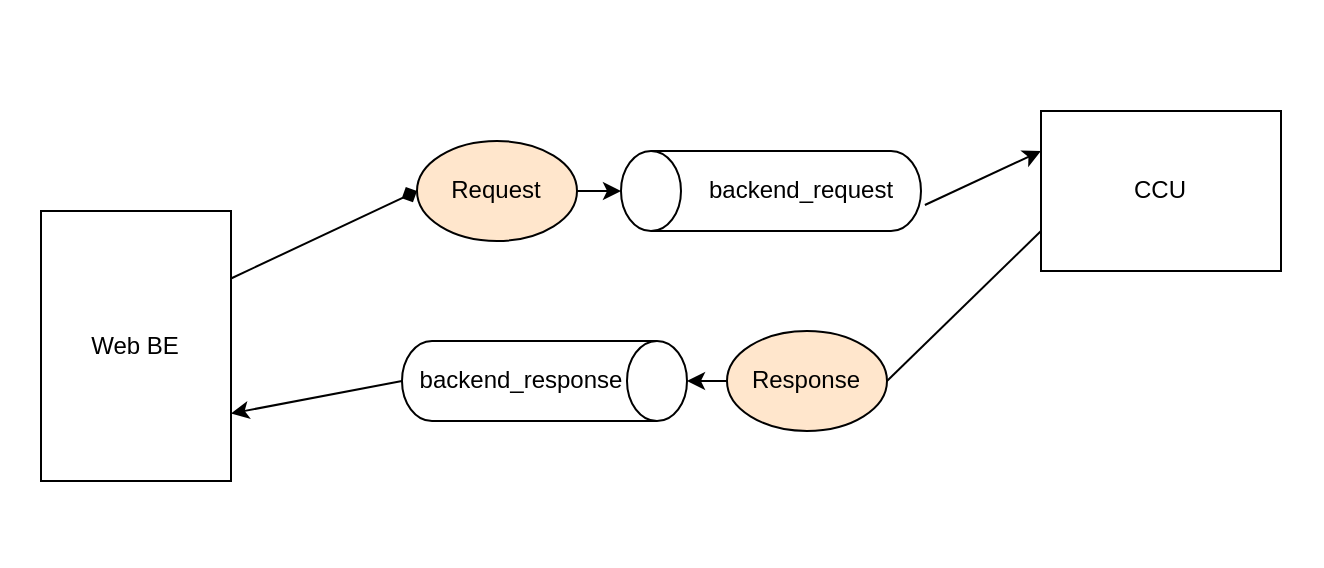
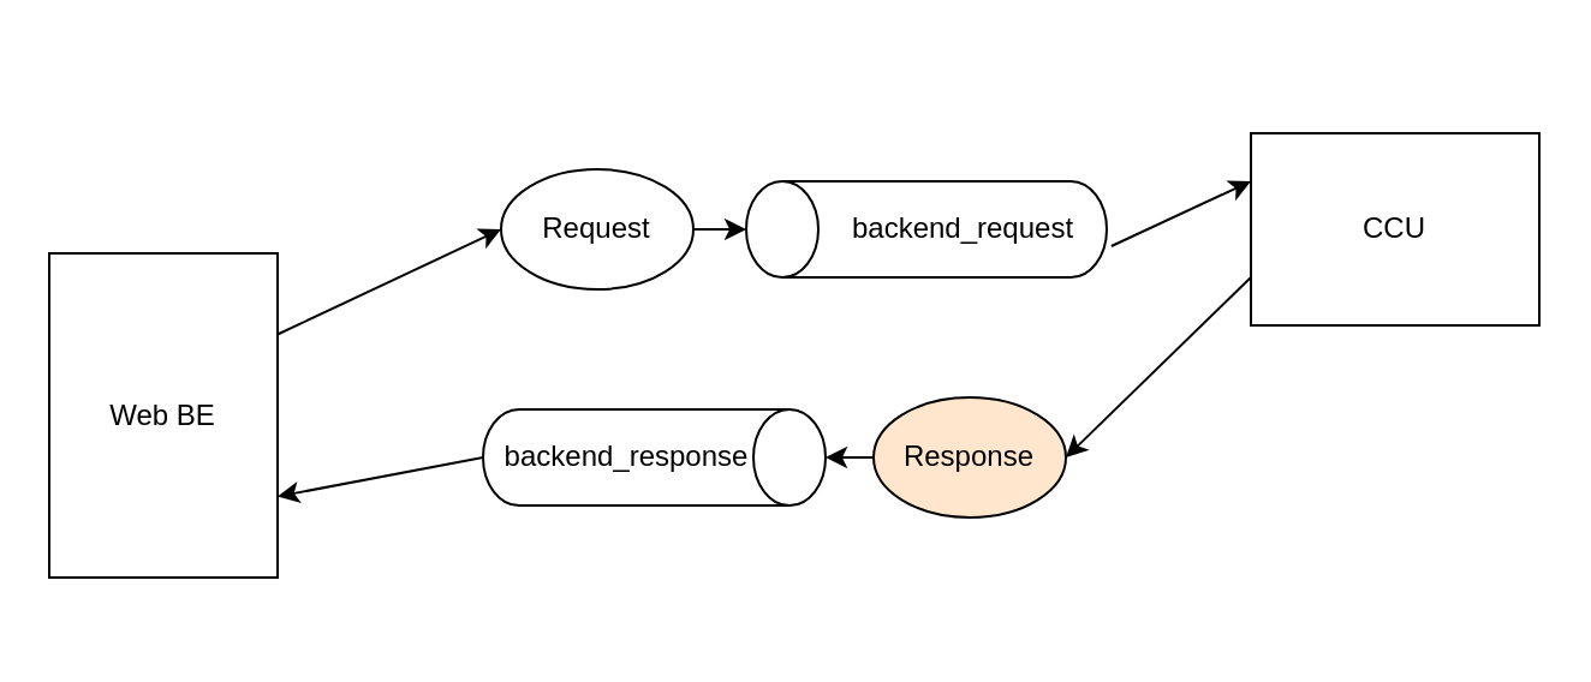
- <mxCell id="6" value="Request" style="ellipse;whiteSpace=wrap;html=1;fillColor=#ffe6cc;" vertex="1" parent="1"><mxGeometry x="208" y="70" width="80" height="50" as="geometry" /></mxCell>
+ <mxCell id="6" value="Request" style="ellipse;whiteSpace=wrap;html=1;" vertex="1" parent="1"><mxGeometry x="208" y="70" width="80" height="50" as="geometry" /></mxCell>
- <mxCell id="4" style="edgeStyle=none;rounded=0;orthogonalLoop=1;jettySize=auto;html=1;exitX=1;exitY=0.25;exitDx=0;exitDy=0;entryX=0;entryY=0.5;entryDx=0;entryDy=0;endArrow=diamond;" edge="1" parent="1" source="5" target="6"><mxGeometry relative="1" as="geometry" /></mxCell>
+ <mxCell id="4" style="edgeStyle=none;rounded=0;orthogonalLoop=1;jettySize=auto;html=1;exitX=1;exitY=0.25;exitDx=0;exitDy=0;entryX=0;entryY=0.5;entryDx=0;entryDy=0;" edge="1" parent="1" source="5" target="6"><mxGeometry relative="1" as="geometry" /></mxCell>
- <mxCell id="2" style="edgeStyle=none;rounded=0;orthogonalLoop=1;jettySize=auto;html=1;exitX=0;exitY=0.75;exitDx=0;exitDy=0;entryX=1;entryY=0.5;entryDx=0;entryDy=0;endArrow=none;" edge="1" parent="1" source="3" target="7"><mxGeometry relative="1" as="geometry" /></mxCell>
+ <mxCell id="2" style="edgeStyle=none;rounded=0;orthogonalLoop=1;jettySize=auto;html=1;exitX=0;exitY=0.75;exitDx=0;exitDy=0;entryX=1;entryY=0.5;entryDx=0;entryDy=0;" edge="1" parent="1" source="3" target="7"><mxGeometry relative="1" as="geometry" /></mxCell>
